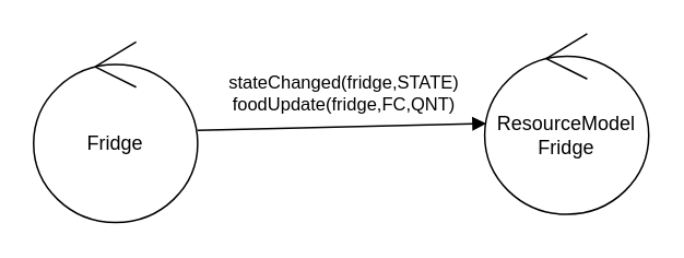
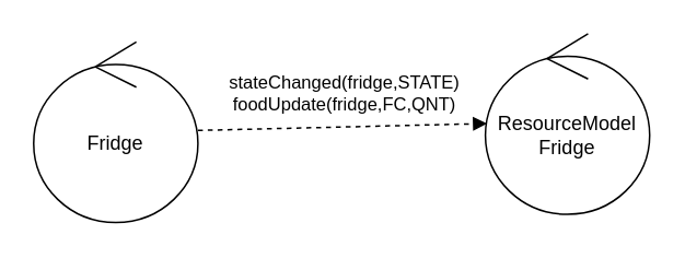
- <mxCell id="4" value="stateChanged(fridge,STATE)&lt;br&gt;foodUpdate(fridge,FC,QNT)" style="html=1;verticalAlign=bottom;endArrow=block;entryX=0.01;entryY=0.497;entryDx=0;entryDy=0;entryPerimeter=0;" parent="1" source="2" target="3" edge="1"><mxGeometry x="0.015" y="5" width="80" relative="1" as="geometry"><mxPoint x="95" y="75" as="sourcePoint" /><mxPoint x="175" y="75" as="targetPoint" /><mxPoint as="offset" /></mxGeometry></mxCell>
+ <mxCell id="4" value="stateChanged(fridge,STATE)&lt;br&gt;foodUpdate(fridge,FC,QNT)" style="html=1;verticalAlign=bottom;endArrow=block;entryX=0.01;entryY=0.497;entryDx=0;entryDy=0;entryPerimeter=0;dashed=1;" parent="1" source="2" target="3" edge="1"><mxGeometry x="0.015" y="5" width="80" relative="1" as="geometry"><mxPoint x="95" y="75" as="sourcePoint" /><mxPoint x="175" y="75" as="targetPoint" /><mxPoint as="offset" /></mxGeometry></mxCell>
